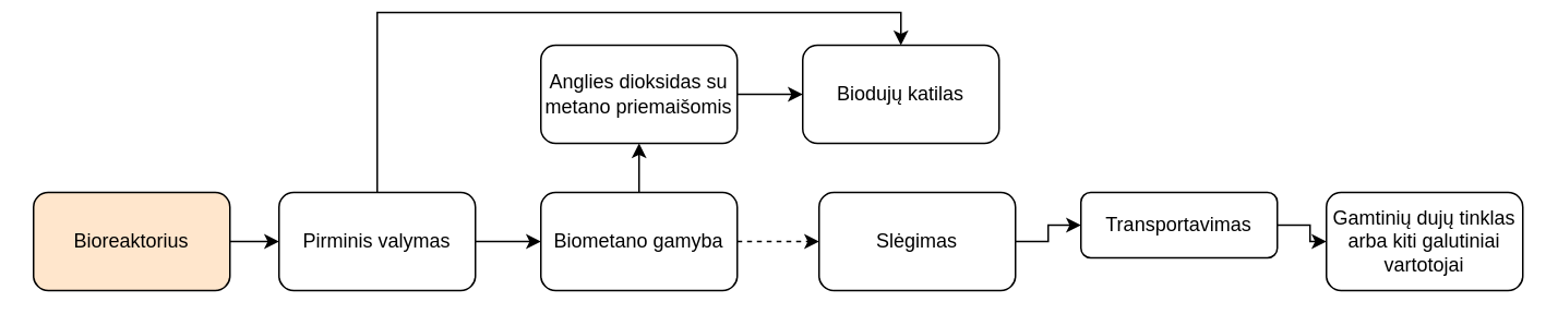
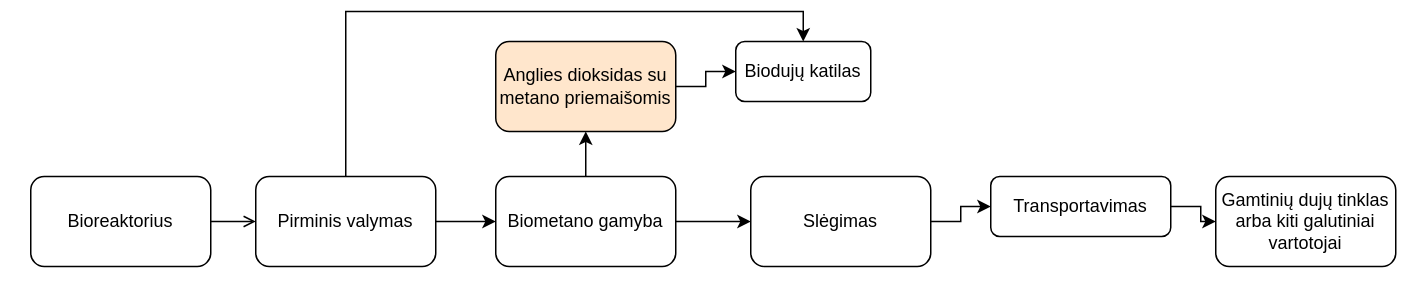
- <mxCell id="16" value="Anglies dioksidas su metano priemaišomis" style="whiteSpace=wrap;html=1;rounded=1;" vertex="1" parent="1"><mxGeometry x="330" y="20" width="120" height="60" as="geometry" /></mxCell>
+ <mxCell id="16" value="Anglies dioksidas su metano priemaišomis" style="whiteSpace=wrap;html=1;rounded=1;fillColor=#ffe6cc;" vertex="1" parent="1"><mxGeometry x="330" y="20" width="120" height="60" as="geometry" /></mxCell>
- <mxCell id="17" value="Biodujų katilas" style="whiteSpace=wrap;html=1;rounded=1;" vertex="1" parent="1"><mxGeometry x="490" y="20" width="120" height="60" as="geometry" /></mxCell>
+ <mxCell id="17" value="Biodujų katilas" style="whiteSpace=wrap;html=1;rounded=1;" vertex="1" parent="1"><mxGeometry x="490" y="20" width="90" height="40" as="geometry" /></mxCell>
- <mxCell id="3" value="Bioreaktorius" style="rounded=1;whiteSpace=wrap;html=1;fillColor=#ffe6cc;" vertex="1" parent="1"><mxGeometry x="20" y="110" width="120" height="60" as="geometry" /></mxCell>
+ <mxCell id="3" value="Bioreaktorius" style="rounded=1;whiteSpace=wrap;html=1;" vertex="1" parent="1"><mxGeometry x="20" y="110" width="120" height="60" as="geometry" /></mxCell>
- <mxCell id="2" value="" style="edgeStyle=orthogonalEdgeStyle;rounded=0;orthogonalLoop=1;jettySize=auto;html=1;" edge="1" parent="1" source="3" target="6"><mxGeometry relative="1" as="geometry" /></mxCell>
+ <mxCell id="2" value="" style="edgeStyle=orthogonalEdgeStyle;rounded=0;orthogonalLoop=1;jettySize=auto;html=1;endArrow=open;" edge="1" parent="1" source="3" target="6"><mxGeometry relative="1" as="geometry" /></mxCell>
- <mxCell id="7" value="" style="edgeStyle=orthogonalEdgeStyle;rounded=0;orthogonalLoop=1;jettySize=auto;html=1;dashed=1;" edge="1" parent="1" source="9" target="11"><mxGeometry relative="1" as="geometry" /></mxCell>
+ <mxCell id="7" value="" style="edgeStyle=orthogonalEdgeStyle;rounded=0;orthogonalLoop=1;jettySize=auto;html=1;" edge="1" parent="1" source="9" target="11"><mxGeometry relative="1" as="geometry" /></mxCell>
